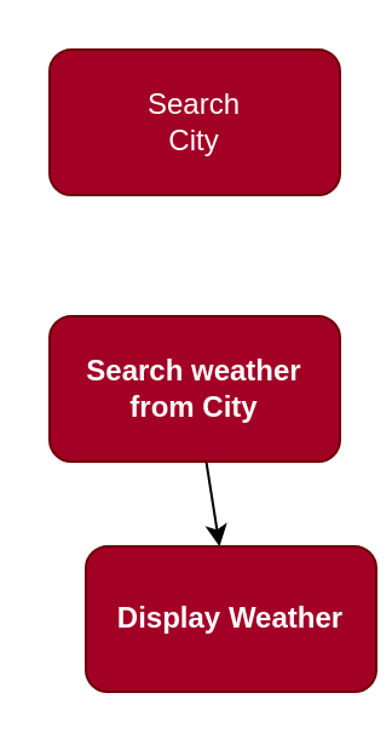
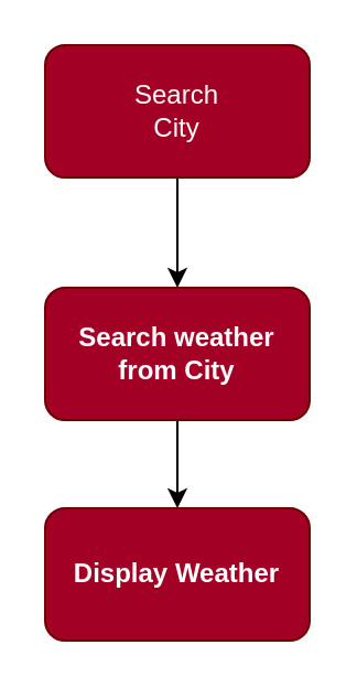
+ <mxCell id="2" value="" style="edgeStyle=none;html=1;" edge="1" parent="1" source="3" target="5"><mxGeometry relative="1" as="geometry" /></mxCell>
- <mxCell id="6" value="&lt;p&gt;&lt;b&gt;Display Weather&lt;/b&gt;&lt;/p&gt;" style="rounded=1;whiteSpace=wrap;html=1;fillColor=#a20025;fontColor=#ffffff;strokeColor=#6F0000;" vertex="1" parent="1"><mxGeometry x="35" y="225" width="120" height="60" as="geometry" /></mxCell>
+ <mxCell id="6" value="&lt;p&gt;&lt;b&gt;Display Weather&lt;/b&gt;&lt;/p&gt;" style="rounded=1;whiteSpace=wrap;html=1;fillColor=#a20025;fontColor=#ffffff;strokeColor=#6F0000;" vertex="1" parent="1"><mxGeometry x="20" y="230" width="120" height="60" as="geometry" /></mxCell>
